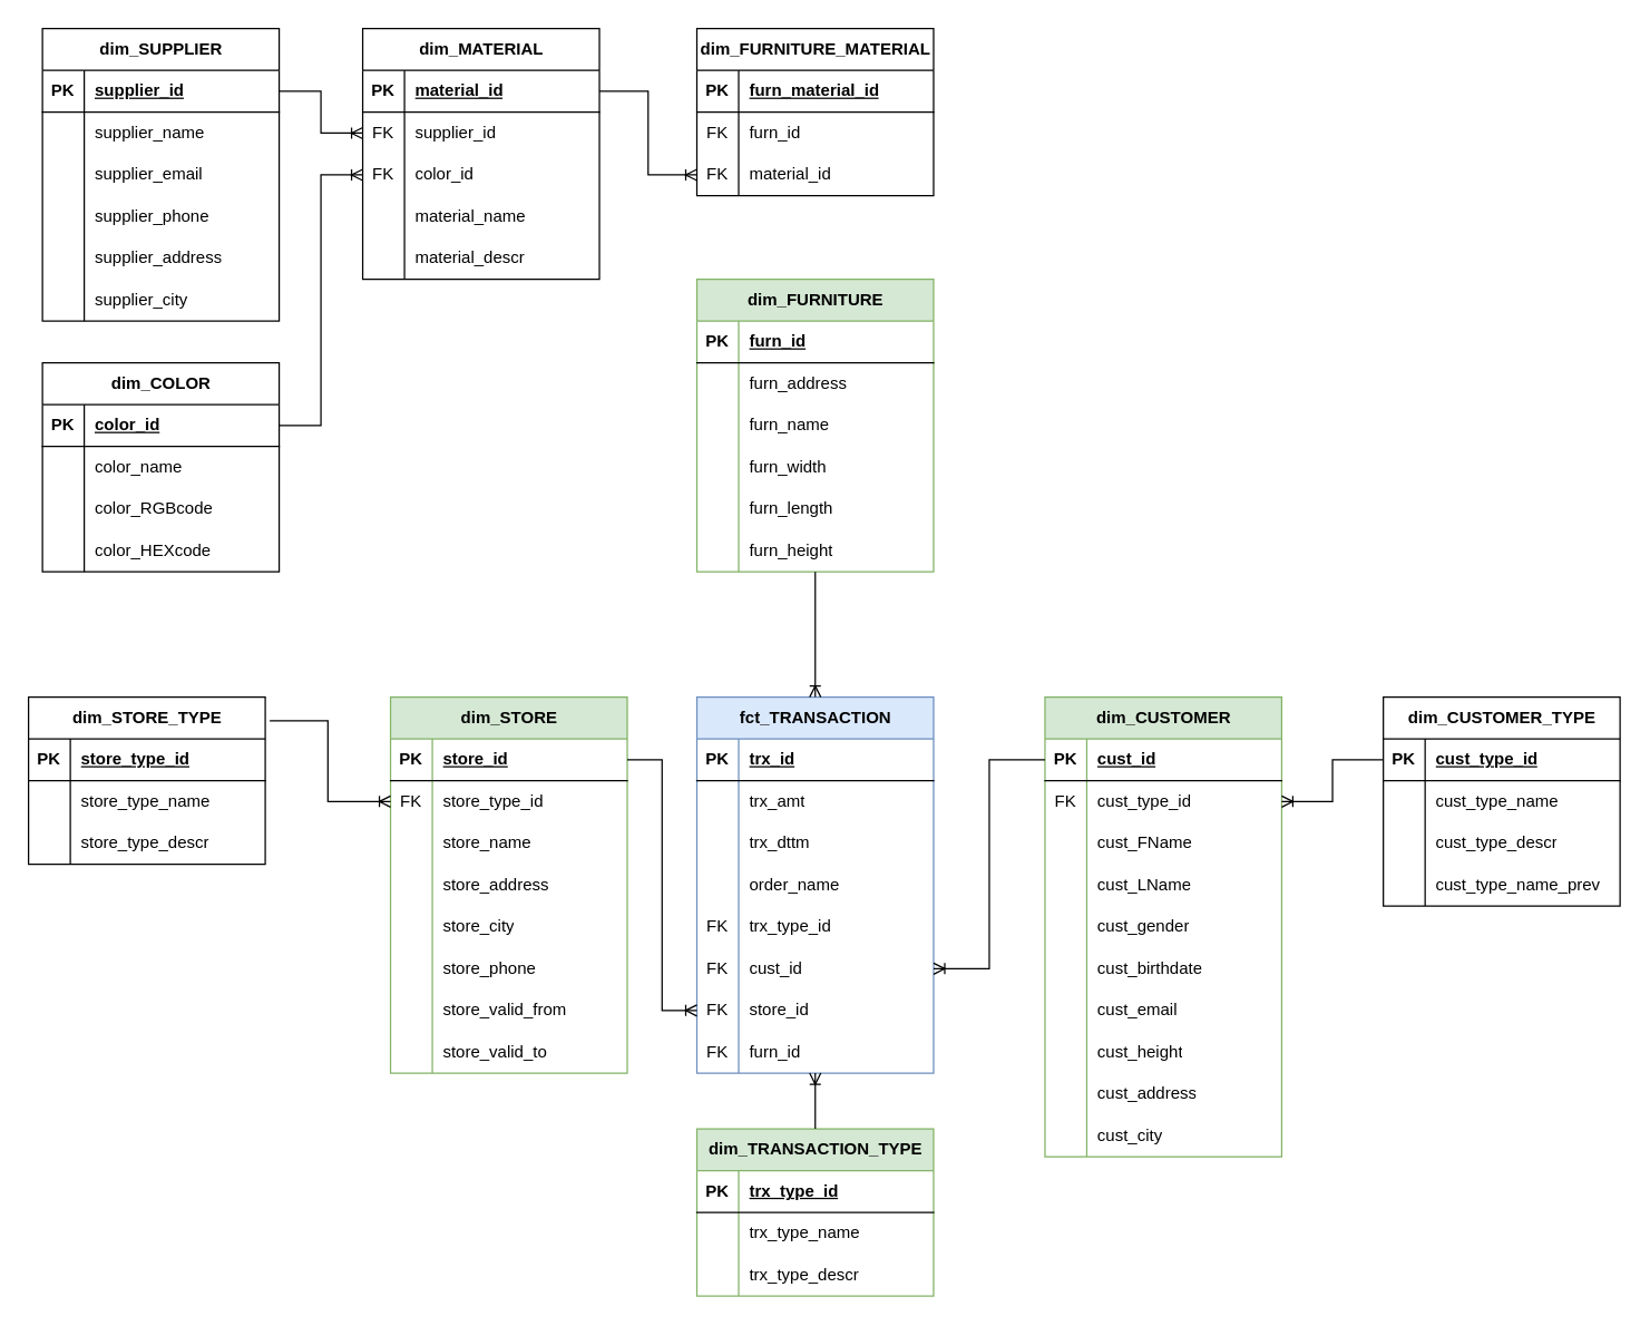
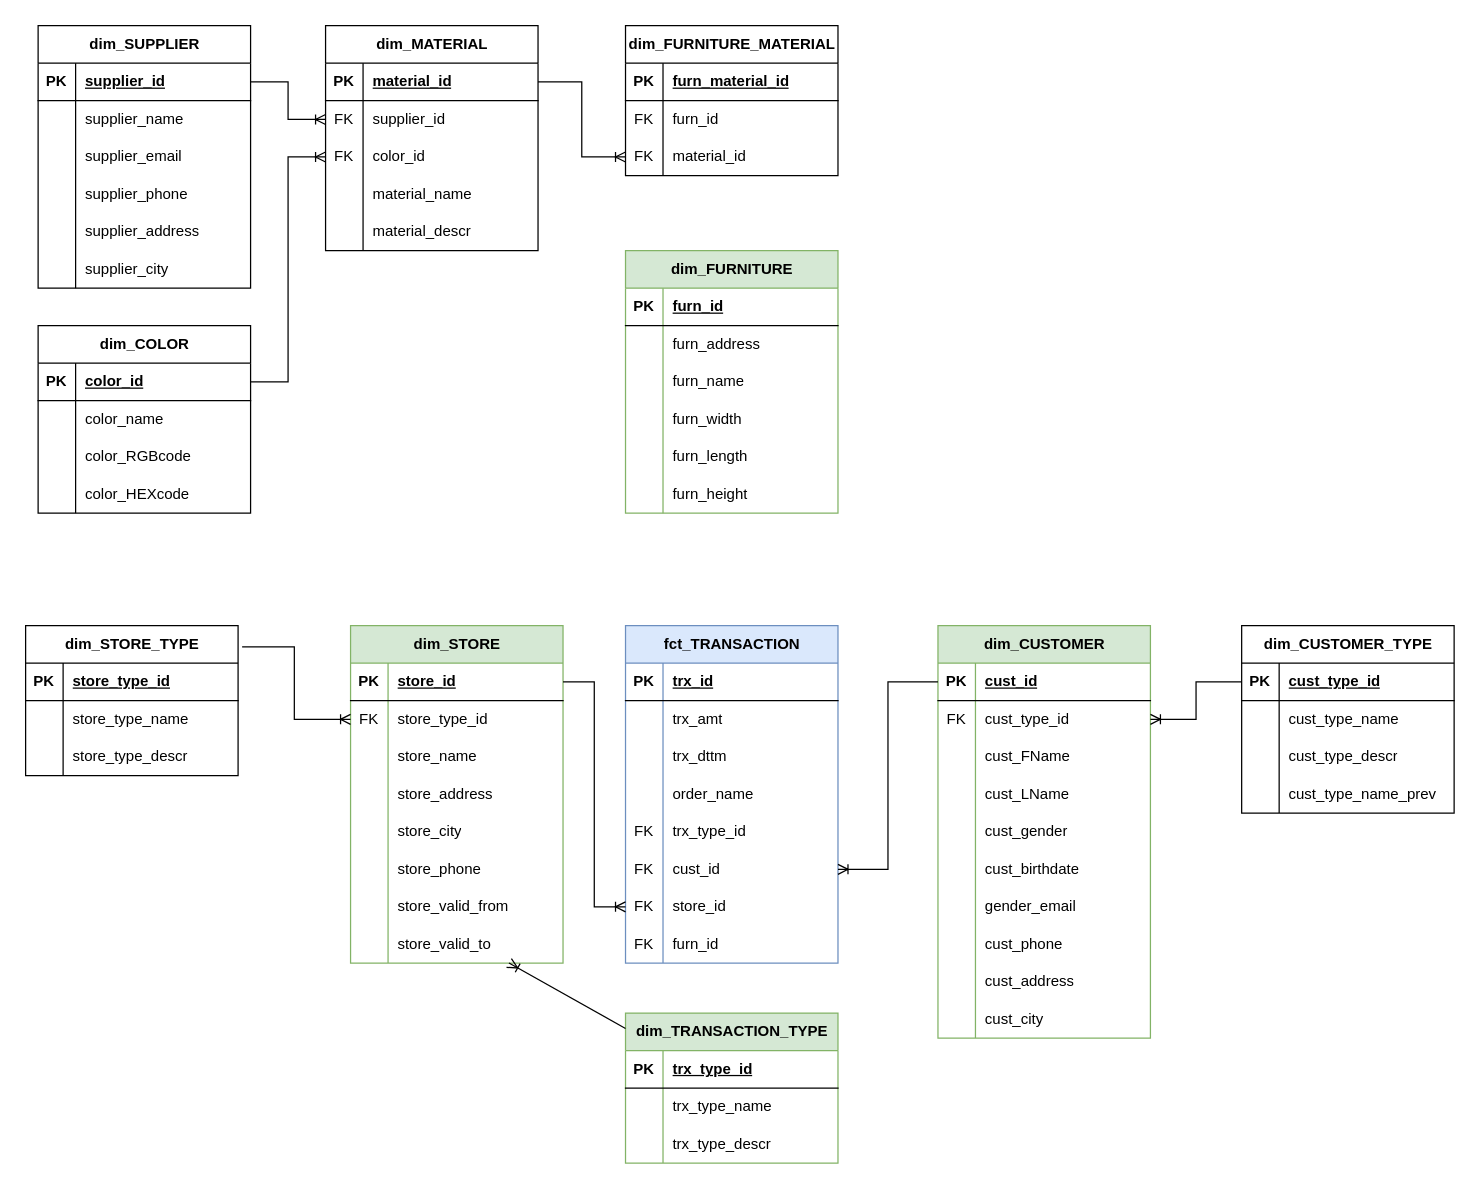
- <mxCell id="196" value="" style="fontSize=12;html=1;endArrow=ERoneToMany;rounded=0;edgeStyle=orthogonalEdgeStyle;" parent="1" source="116" target="2" edge="1"><mxGeometry width="100" height="100" relative="1" as="geometry"><mxPoint x="460" y="555" as="sourcePoint" /><mxPoint x="510" y="705" as="targetPoint" /></mxGeometry></mxCell>
- <mxCell id="48" value="cust_email" style="shape=partialRectangle;connectable=0;fillColor=none;top=0;left=0;bottom=0;right=0;align=left;spacingLeft=6;overflow=hidden;whiteSpace=wrap;html=1;" parent="46" vertex="1"><mxGeometry x="30" width="140" height="30" as="geometry"><mxRectangle width="140" height="30" as="alternateBounds" /></mxGeometry></mxCell>
+ <mxCell id="48" value="gender_email" style="shape=partialRectangle;connectable=0;fillColor=none;top=0;left=0;bottom=0;right=0;align=left;spacingLeft=6;overflow=hidden;whiteSpace=wrap;html=1;" parent="46" vertex="1"><mxGeometry x="30" width="140" height="30" as="geometry"><mxRectangle width="140" height="30" as="alternateBounds" /></mxGeometry></mxCell>
- <mxCell id="51" value="cust_height" style="shape=partialRectangle;connectable=0;fillColor=none;top=0;left=0;bottom=0;right=0;align=left;spacingLeft=6;overflow=hidden;whiteSpace=wrap;html=1;" parent="49" vertex="1"><mxGeometry x="30" width="140" height="30" as="geometry"><mxRectangle width="140" height="30" as="alternateBounds" /></mxGeometry></mxCell>
+ <mxCell id="51" value="cust_phone" style="shape=partialRectangle;connectable=0;fillColor=none;top=0;left=0;bottom=0;right=0;align=left;spacingLeft=6;overflow=hidden;whiteSpace=wrap;html=1;" parent="49" vertex="1"><mxGeometry x="30" width="140" height="30" as="geometry"><mxRectangle width="140" height="30" as="alternateBounds" /></mxGeometry></mxCell>
- <mxCell id="193" value="" style="fontSize=12;html=1;endArrow=ERoneToMany;rounded=0;" parent="1" source="106" target="2" edge="1"><mxGeometry width="100" height="100" relative="1" as="geometry"><mxPoint x="623" y="780" as="sourcePoint" /><mxPoint x="585" y="810" as="targetPoint" /></mxGeometry></mxCell>
+ <mxCell id="193" value="" style="fontSize=12;html=1;endArrow=ERoneToMany;rounded=0;" parent="1" source="106" target="95" edge="1"><mxGeometry width="100" height="100" relative="1" as="geometry"><mxPoint x="623" y="780" as="sourcePoint" /><mxPoint x="585" y="810" as="targetPoint" /></mxGeometry></mxCell>
